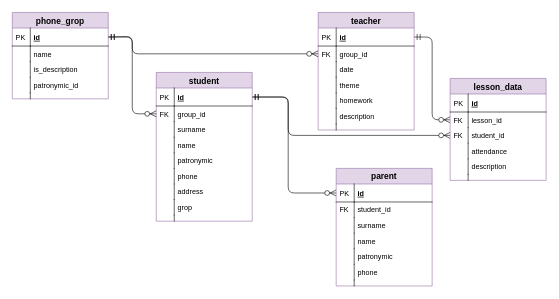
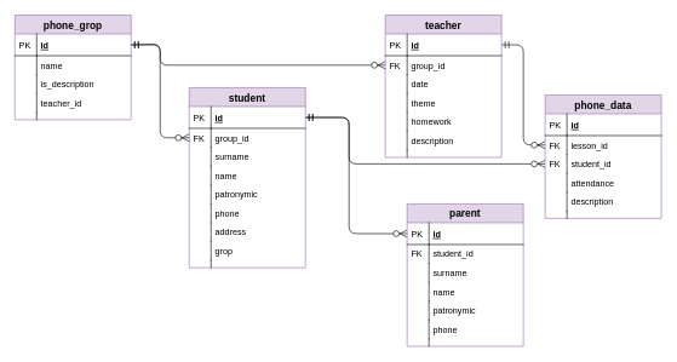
- <mxCell id="56" value="patronymic_id" style="shape=partialRectangle;top=0;left=0;right=0;bottom=0;align=left;verticalAlign=top;fillColor=none;spacingLeft=34;spacingRight=4;overflow=hidden;rotatable=0;points=[[0,0.5],[1,0.5]];portConstraint=eastwest;dropTarget=0;fontSize=12;" parent="49" vertex="1"><mxGeometry y="108" width="160" height="26" as="geometry" /></mxCell>
+ <mxCell id="56" value="teacher_id" style="shape=partialRectangle;top=0;left=0;right=0;bottom=0;align=left;verticalAlign=top;fillColor=none;spacingLeft=34;spacingRight=4;overflow=hidden;rotatable=0;points=[[0,0.5],[1,0.5]];portConstraint=eastwest;dropTarget=0;fontSize=12;" parent="49" vertex="1"><mxGeometry y="108" width="160" height="26" as="geometry" /></mxCell>
- <mxCell id="19" value="lesson_data" style="swimlane;fontStyle=1;childLayout=stackLayout;horizontal=1;startSize=26;horizontalStack=0;resizeParent=1;resizeParentMax=0;resizeLast=0;collapsible=1;marginBottom=0;align=center;fontSize=14;fillColor=#e1d5e7;strokeColor=#9673a6;" parent="1" vertex="1"><mxGeometry x="750" y="130" width="160" height="170" as="geometry"><mxRectangle x="80" y="480" width="80" height="26" as="alternateBounds" /></mxGeometry></mxCell>
+ <mxCell id="19" value="phone_data" style="swimlane;fontStyle=1;childLayout=stackLayout;horizontal=1;startSize=26;horizontalStack=0;resizeParent=1;resizeParentMax=0;resizeLast=0;collapsible=1;marginBottom=0;align=center;fontSize=14;fillColor=#e1d5e7;strokeColor=#9673a6;" parent="1" vertex="1"><mxGeometry x="750" y="130" width="160" height="170" as="geometry"><mxRectangle x="80" y="480" width="80" height="26" as="alternateBounds" /></mxGeometry></mxCell>
